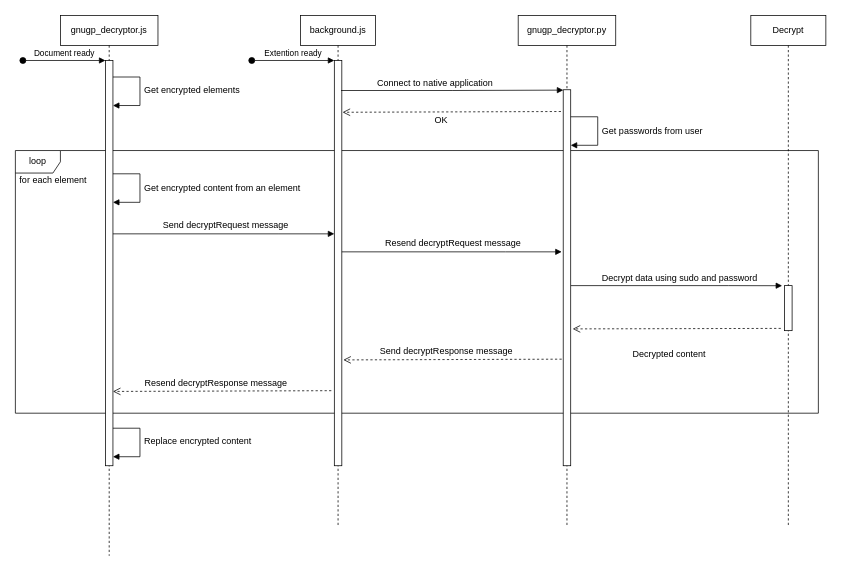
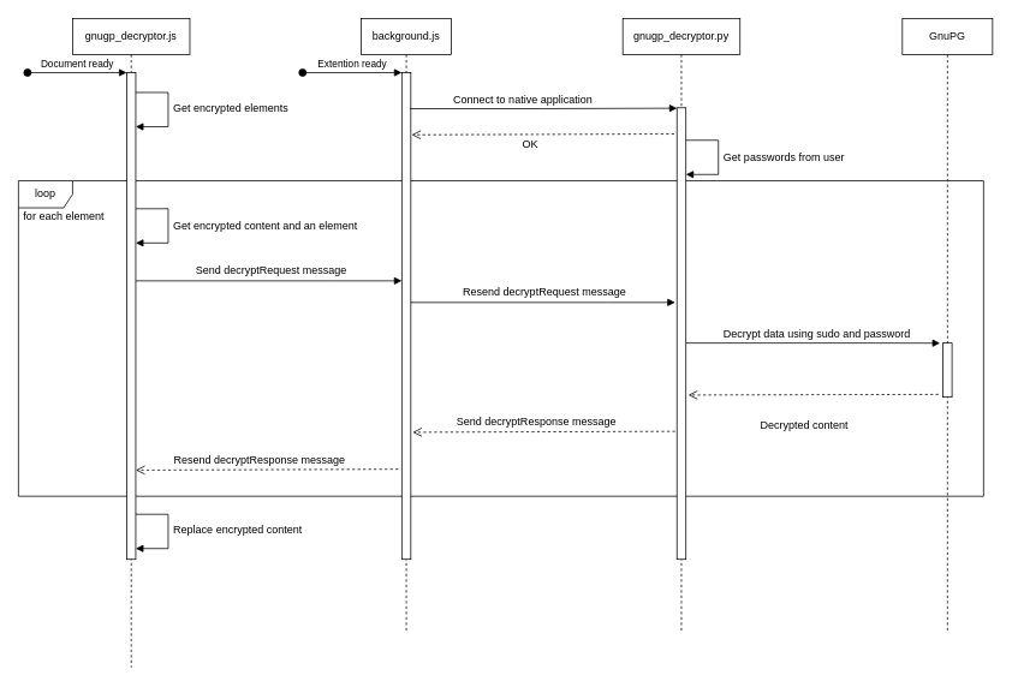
- <mxCell id="19" value="Decrypt" style="shape=umlLifeline;perimeter=lifelinePerimeter;whiteSpace=wrap;html=1;container=1;collapsible=0;recursiveResize=0;outlineConnect=0;" vertex="1" parent="1"><mxGeometry x="1000" y="20" width="100" height="680" as="geometry" /></mxCell>
+ <mxCell id="19" value="GnuPG" style="shape=umlLifeline;perimeter=lifelinePerimeter;whiteSpace=wrap;html=1;container=1;collapsible=0;recursiveResize=0;outlineConnect=0;" vertex="1" parent="1"><mxGeometry x="1000" y="20" width="100" height="680" as="geometry" /></mxCell>
- <mxCell id="37" value="&lt;span&gt;Get encrypted content from an element&lt;/span&gt;" style="text;html=1;align=left;verticalAlign=middle;resizable=0;points=[];autosize=1;" vertex="1" parent="1"><mxGeometry x="190" y="241" width="220" height="20" as="geometry" /></mxCell>
+ <mxCell id="37" value="&lt;span&gt;Get encrypted content and an element&lt;/span&gt;" style="text;html=1;align=left;verticalAlign=middle;resizable=0;points=[];autosize=1;" vertex="1" parent="1"><mxGeometry x="190" y="241" width="220" height="20" as="geometry" /></mxCell>
